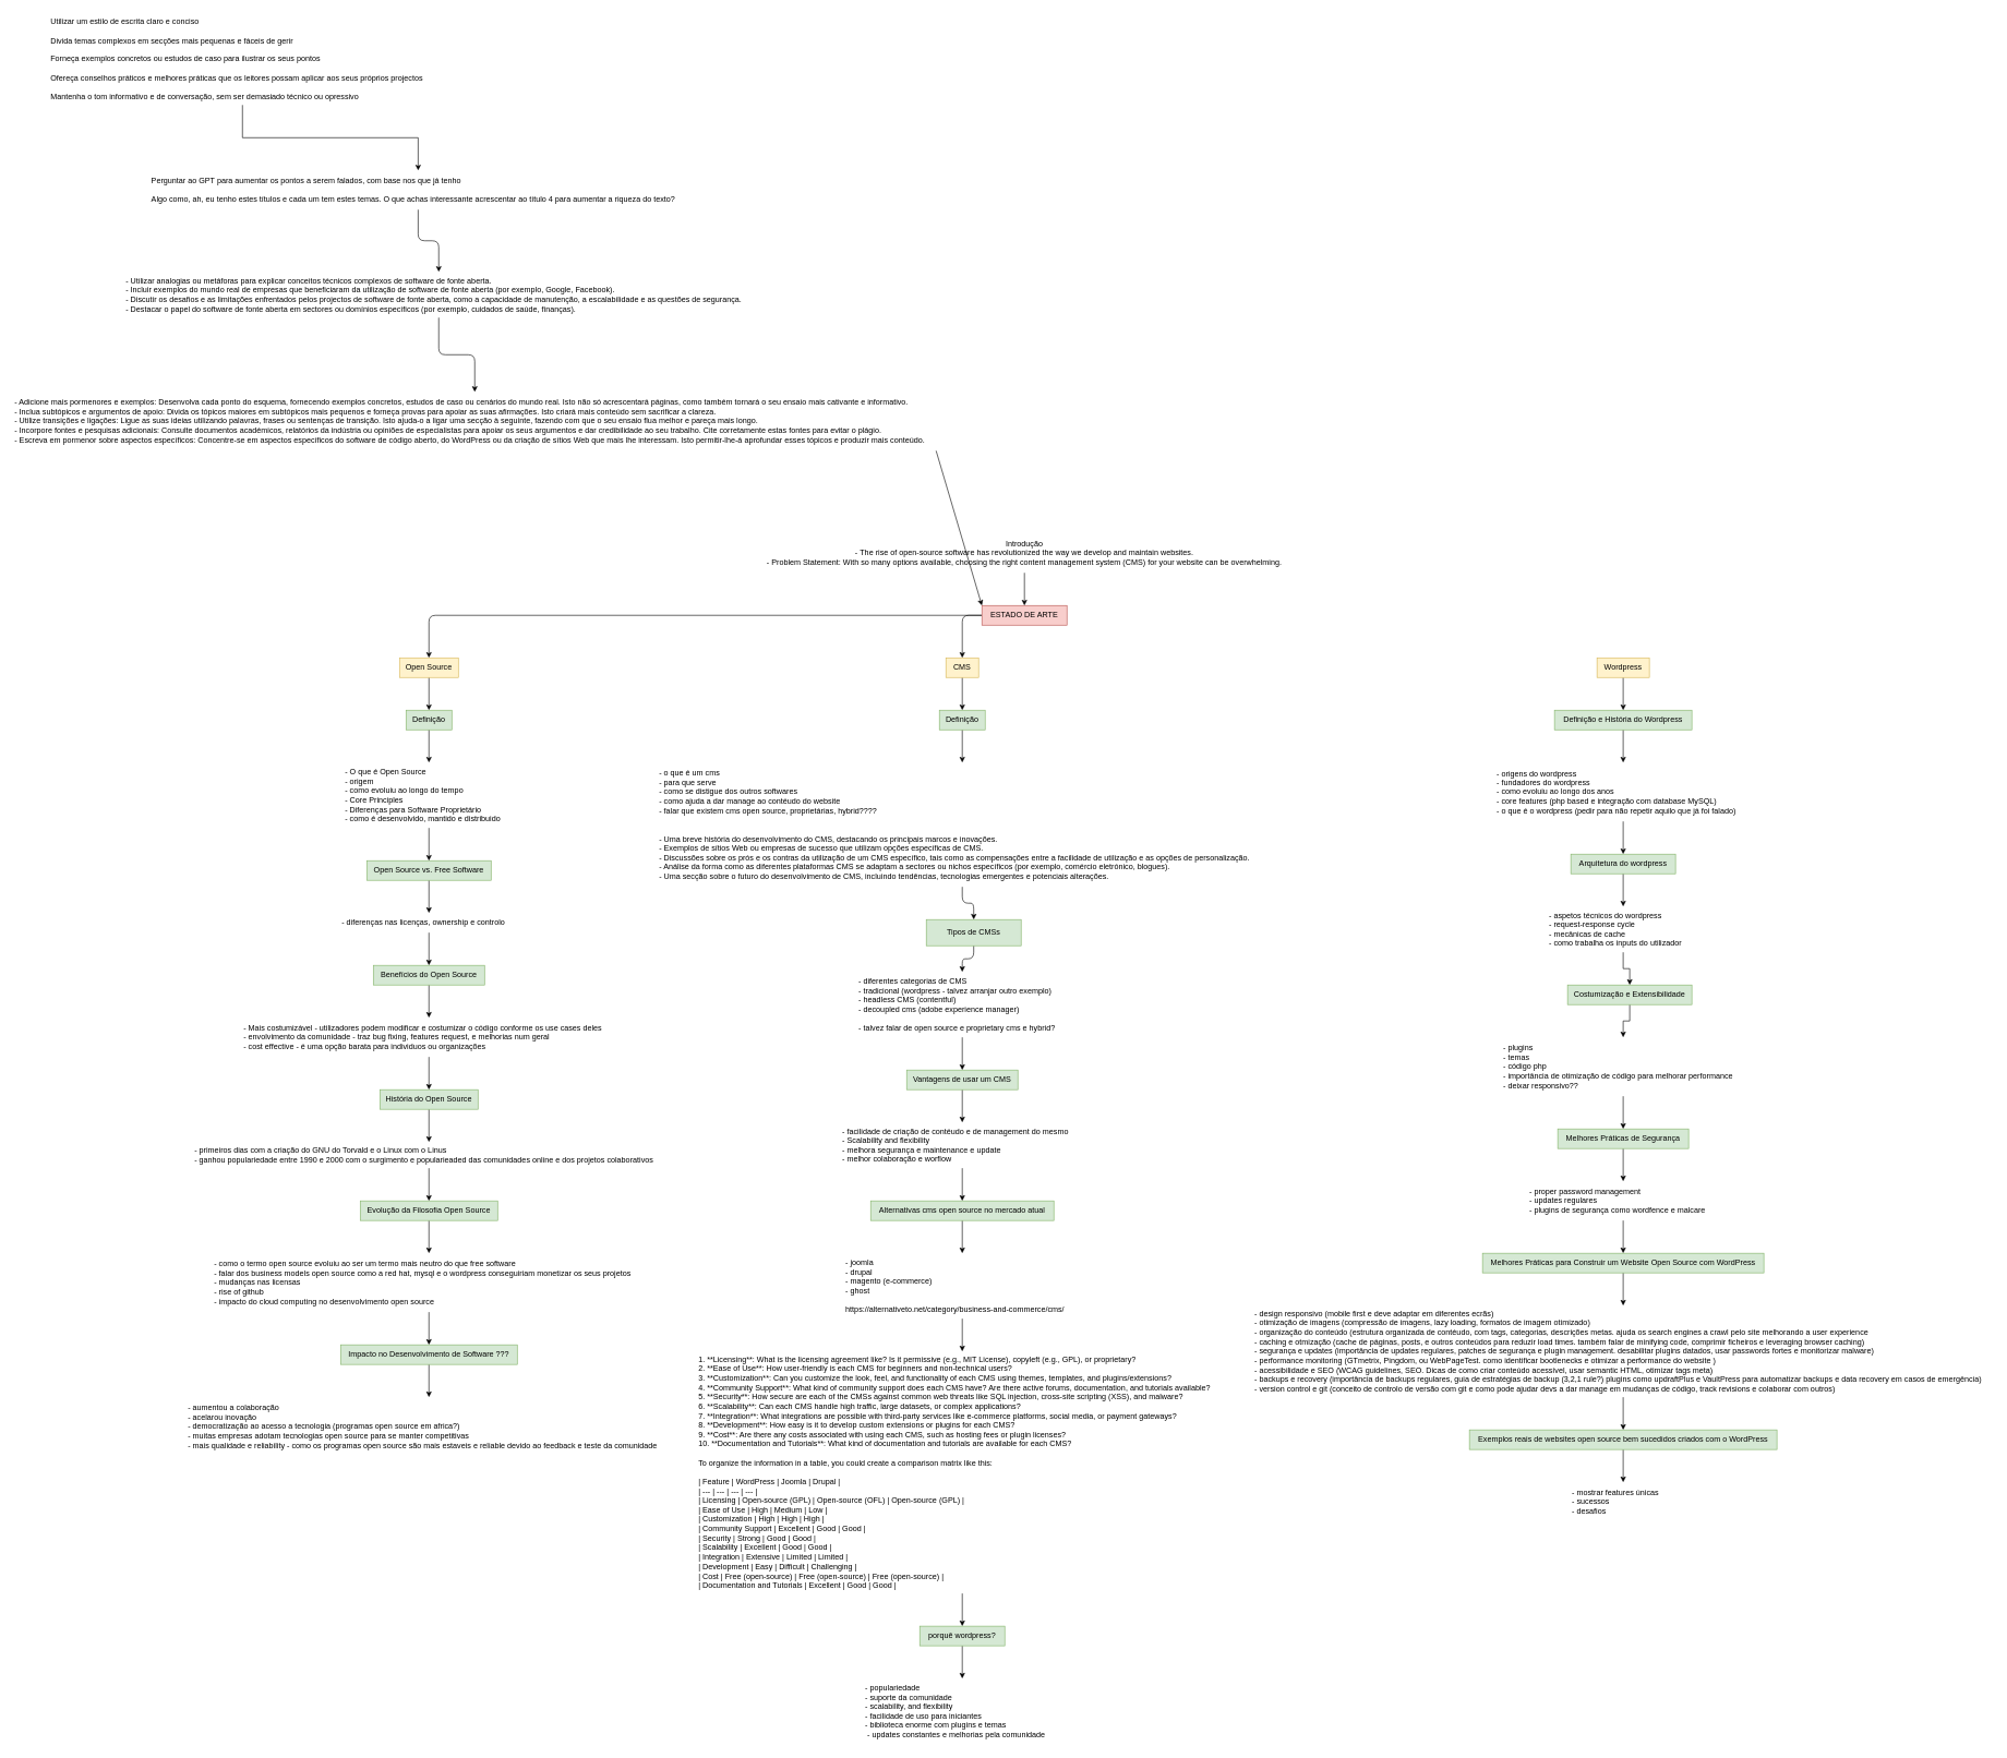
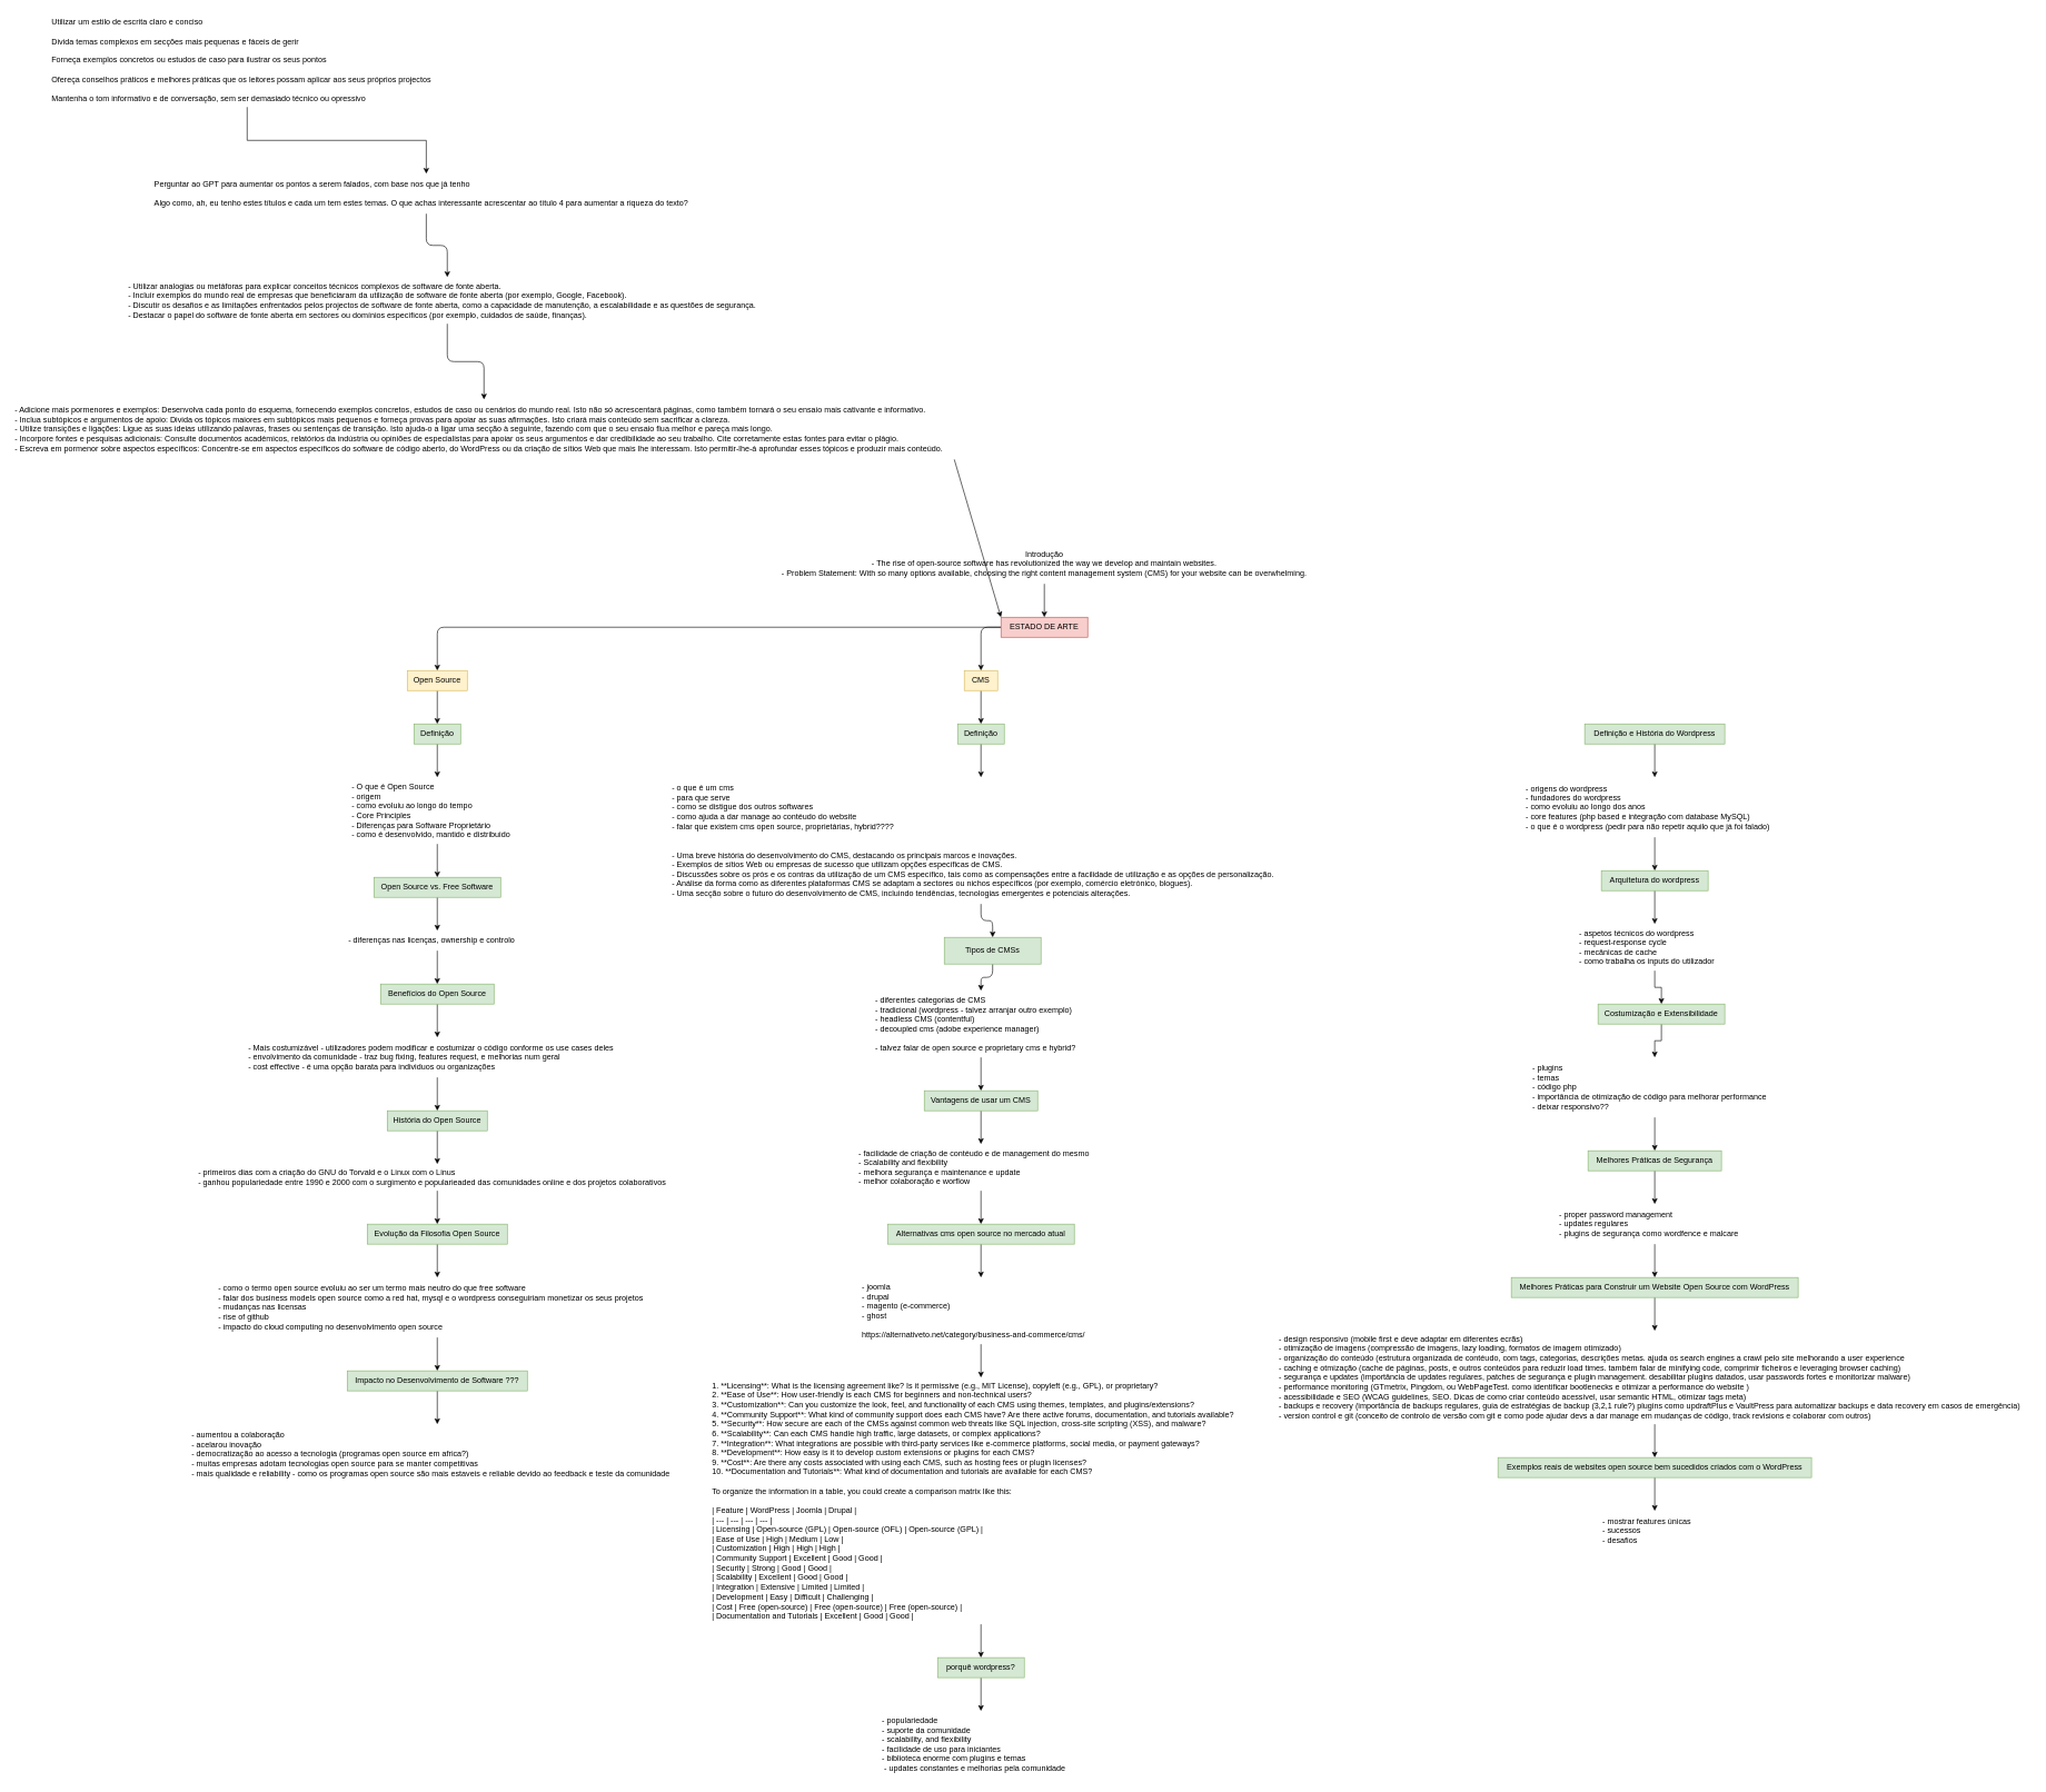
- <mxCell id="60" value="Wordpress" style="rounded=0;whiteSpace=wrap;html=1;fillColor=#fff2cc;strokeColor=#d6b656;" parent="1" vertex="1"><mxGeometry x="2440" y="1005" width="80" height="30" as="geometry" /></mxCell>
- <mxCell id="59" style="edgeStyle=orthogonalEdgeStyle;rounded=0;orthogonalLoop=1;jettySize=auto;html=1;" edge="1" parent="1" source="60" target="64"><mxGeometry relative="1" as="geometry" /></mxCell>
